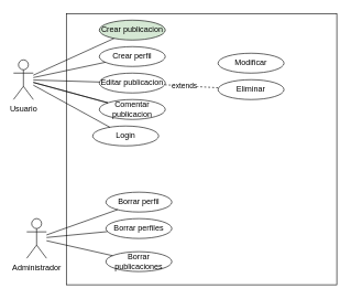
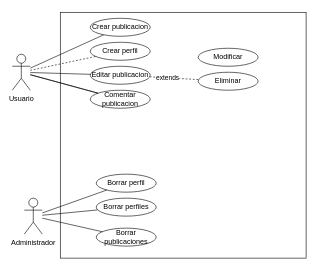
- <mxCell id="7" value="Crear publicacion" style="ellipse;whiteSpace=wrap;html=1;fillColor=#d5e8d4;" parent="1" vertex="1"><mxGeometry x="150" y="30" width="100" height="30" as="geometry" /></mxCell>
+ <mxCell id="7" value="Crear publicacion" style="ellipse;whiteSpace=wrap;html=1;" parent="1" vertex="1"><mxGeometry x="150" y="30" width="100" height="30" as="geometry" /></mxCell>
- <mxCell id="10" value="" style="endArrow=none;html=1;rounded=0;" parent="1" source="2" target="9" edge="1"><mxGeometry width="50" height="50" relative="1" as="geometry"><mxPoint x="70" y="80.54" as="sourcePoint" /><mxPoint x="234" y="266" as="targetPoint" /></mxGeometry></mxCell>
+ <mxCell id="10" value="" style="endArrow=none;html=1;rounded=0;dashed=1;" parent="1" source="2" target="9" edge="1"><mxGeometry width="50" height="50" relative="1" as="geometry"><mxPoint x="70" y="80.54" as="sourcePoint" /><mxPoint x="234" y="266" as="targetPoint" /></mxGeometry></mxCell>
- <mxCell id="6" value="" style="endArrow=none;html=1;rounded=0;" parent="1" source="2" target="5" edge="1"><mxGeometry width="50" height="50" relative="1" as="geometry"><mxPoint x="80" y="230" as="sourcePoint" /><mxPoint x="140" y="230" as="targetPoint" /></mxGeometry></mxCell>
- <mxCell id="5" value="Login" style="ellipse;whiteSpace=wrap;html=1;" parent="1" vertex="1"><mxGeometry x="140" y="190" width="100" height="30" as="geometry" /></mxCell>
